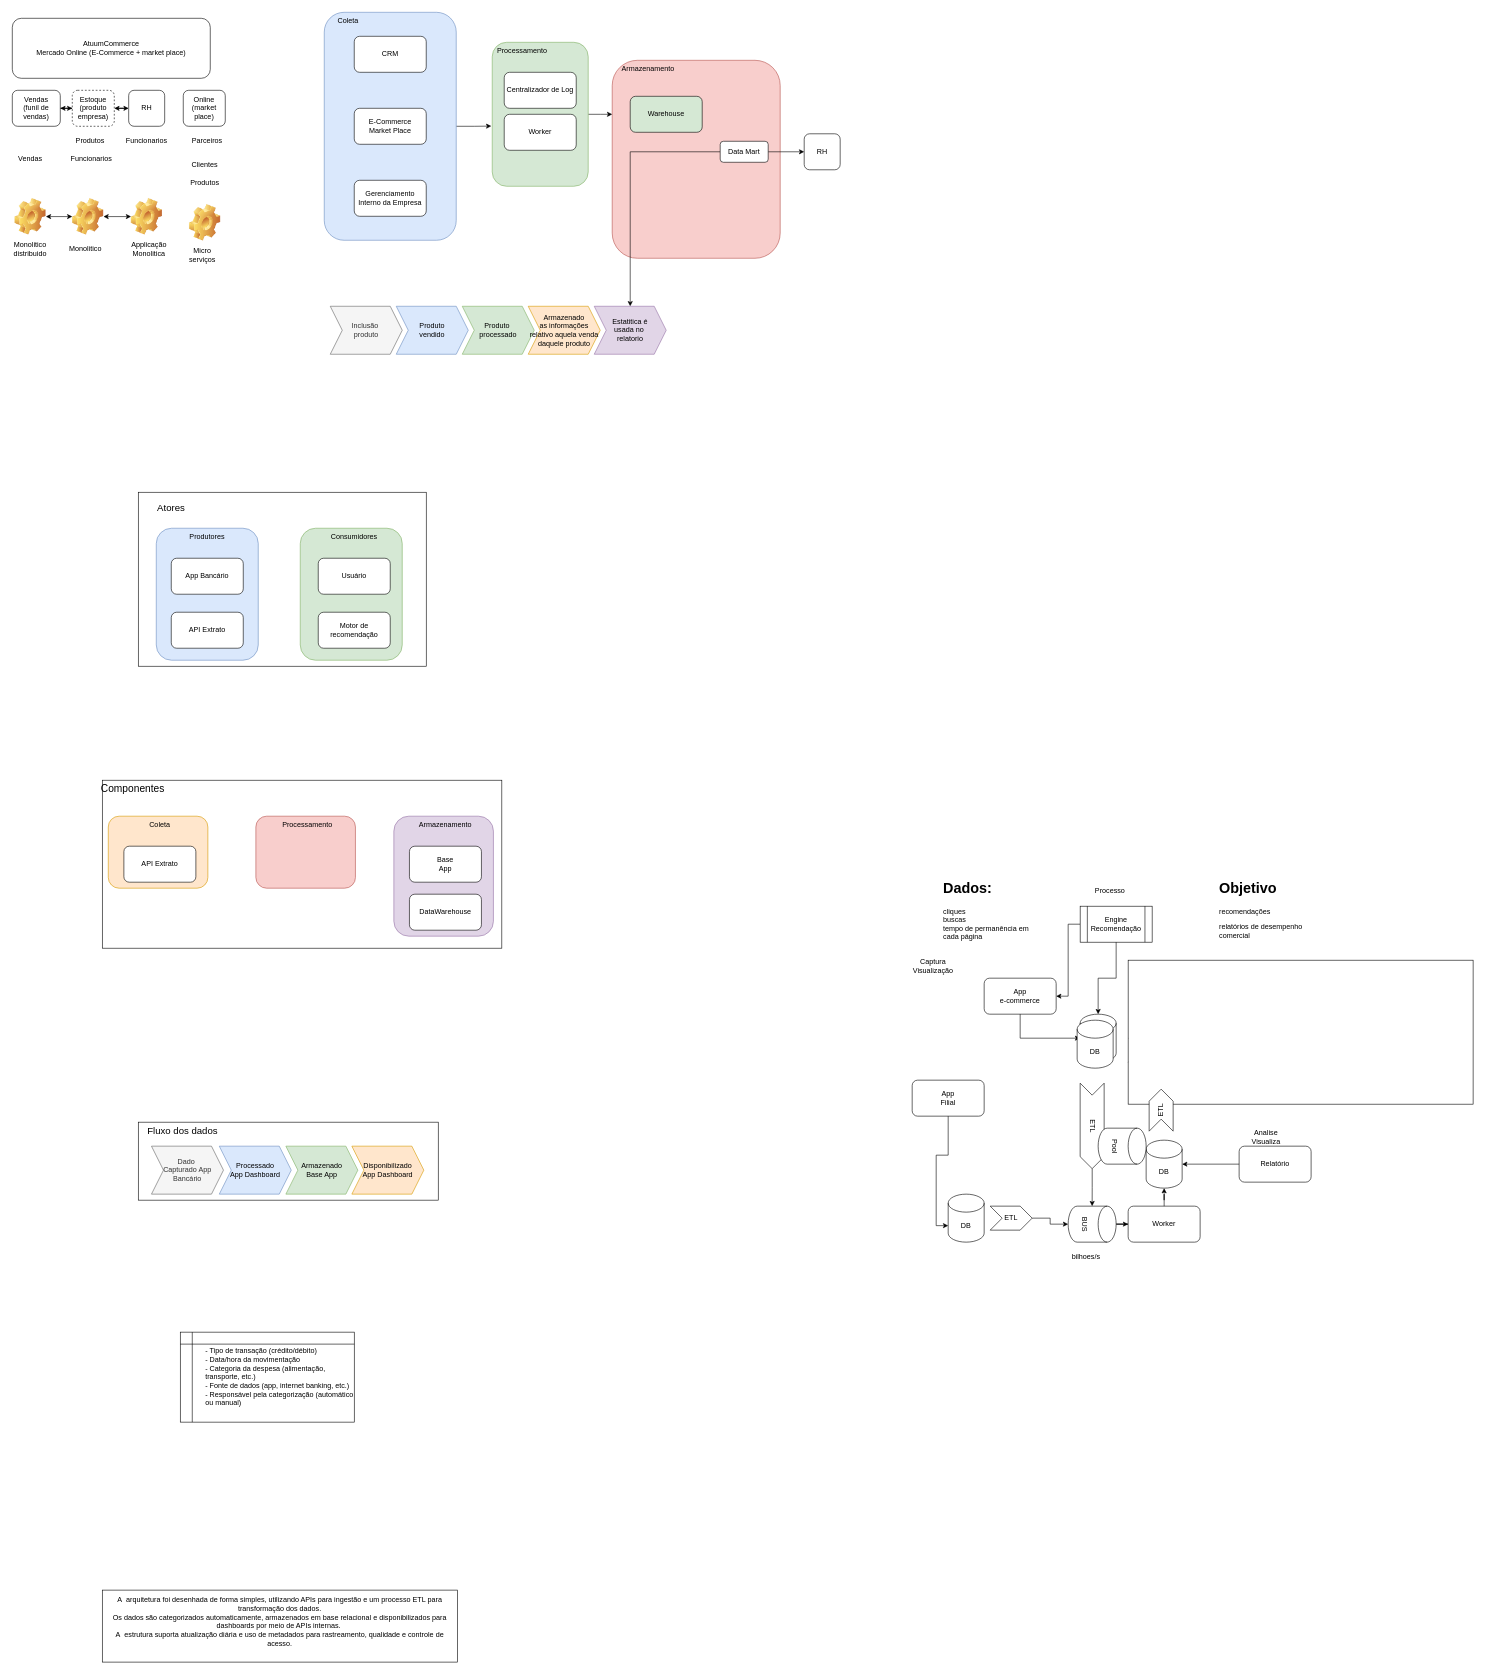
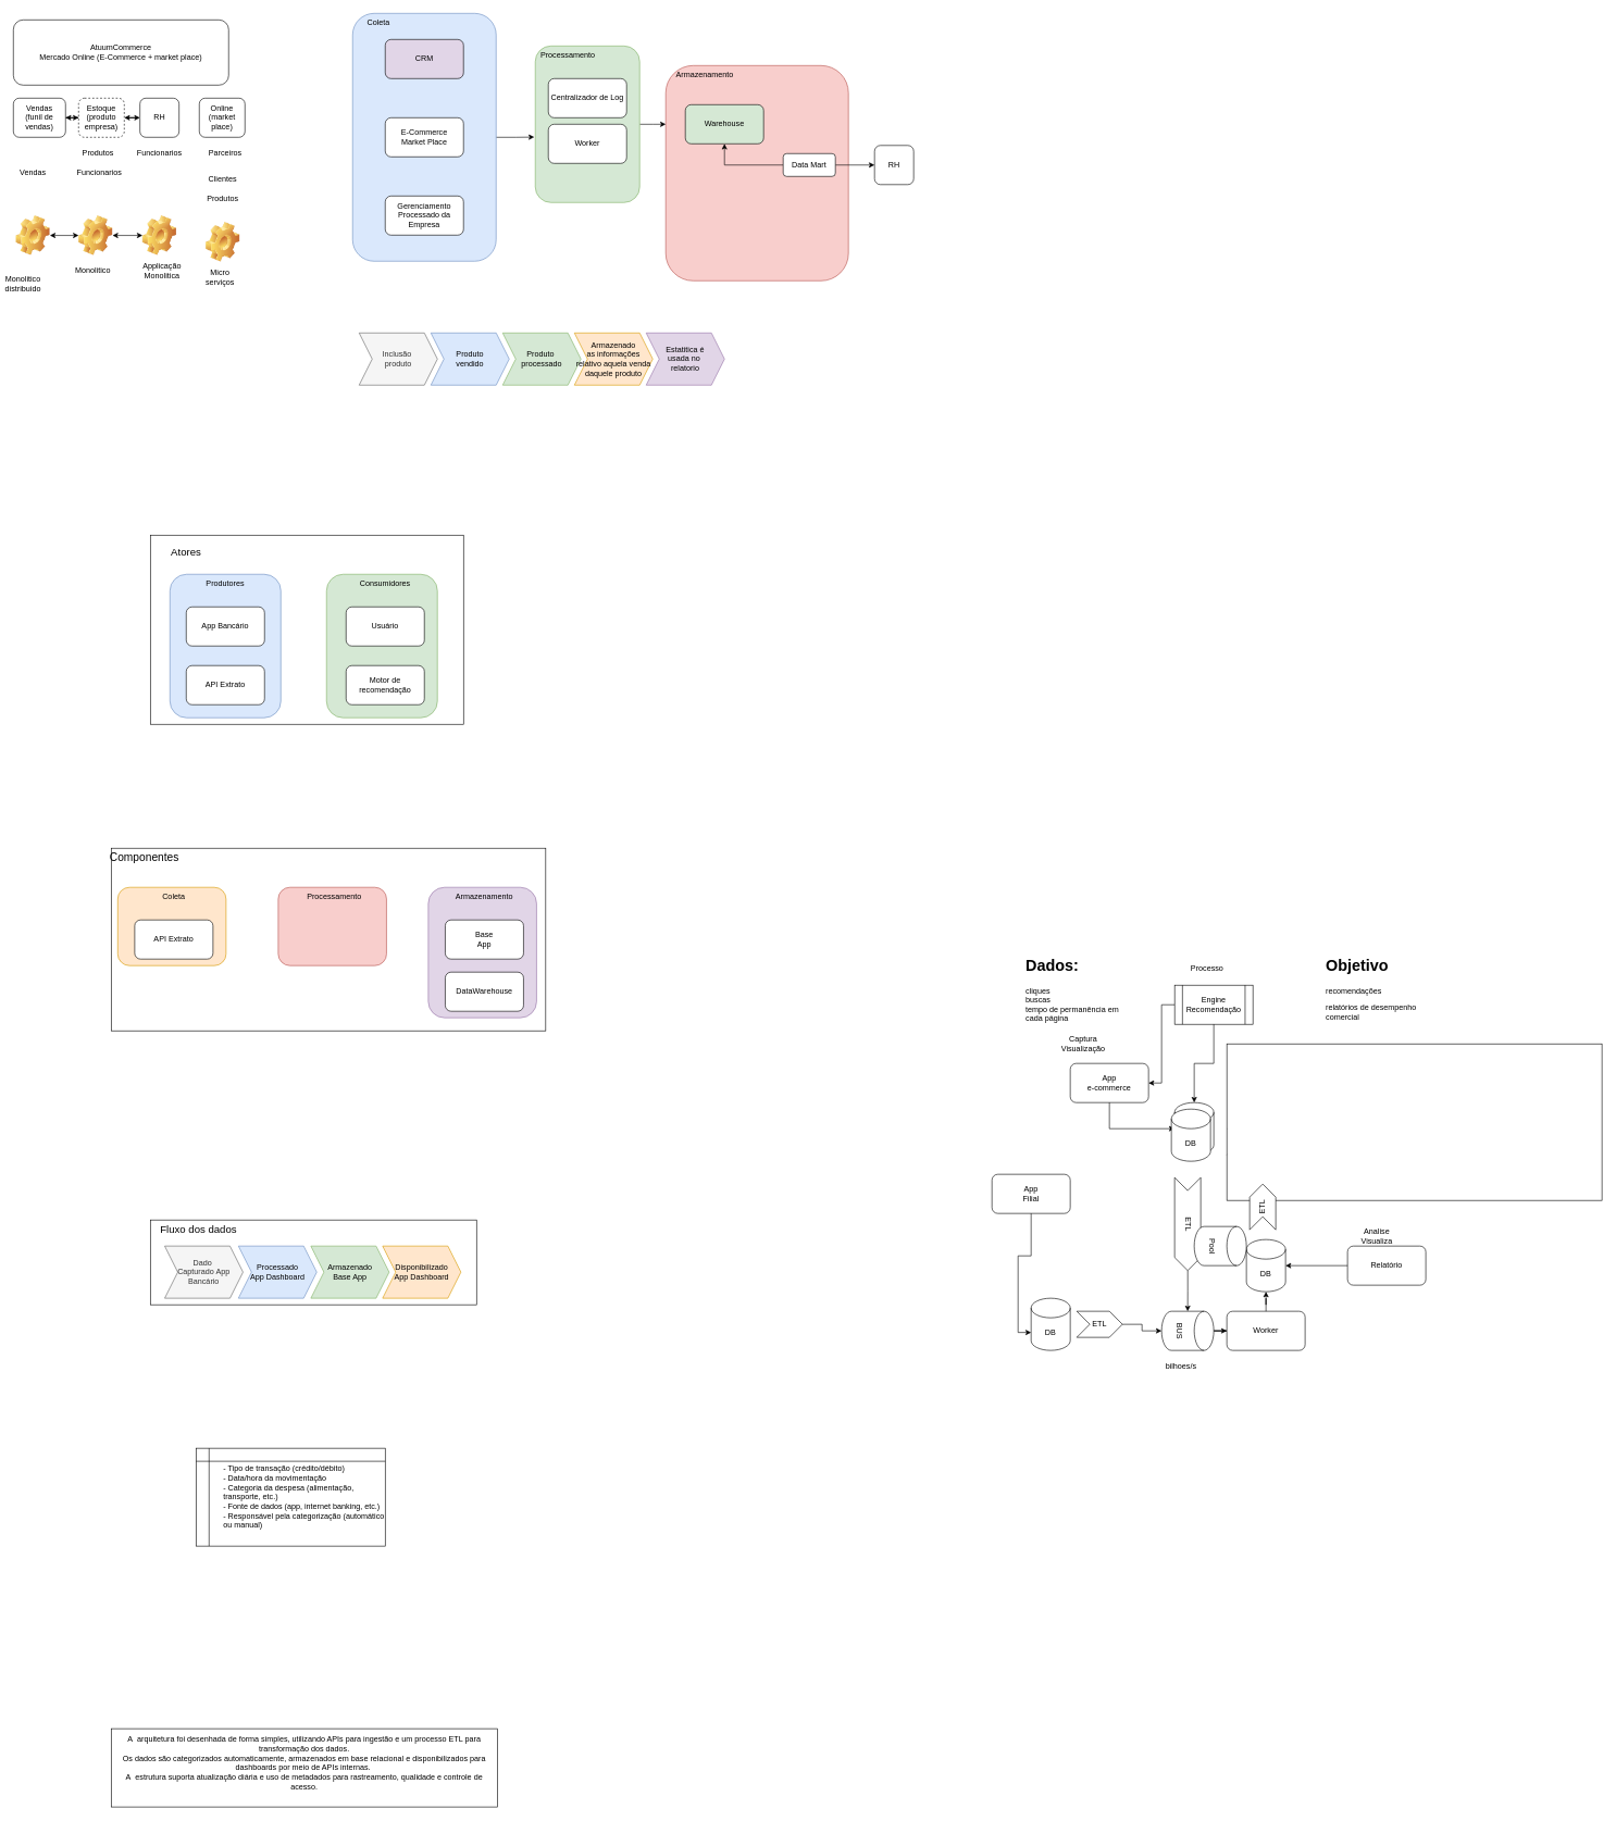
- <mxCell id="34" value="CRM" style="rounded=1;whiteSpace=wrap;html=1;" parent="1" vertex="1"><mxGeometry x="590" y="60" width="120" height="60" as="geometry" /></mxCell>
+ <mxCell id="34" value="CRM" style="rounded=1;whiteSpace=wrap;html=1;fillColor=#e1d5e7;" parent="1" vertex="1"><mxGeometry x="590" y="60" width="120" height="60" as="geometry" /></mxCell>
- <mxCell id="36" value="Gerenciamento Interno da Empresa" style="rounded=1;whiteSpace=wrap;html=1;" parent="1" vertex="1"><mxGeometry x="590" y="300" width="120" height="60" as="geometry" /></mxCell>
+ <mxCell id="36" value="Gerenciamento Processado da Empresa" style="rounded=1;whiteSpace=wrap;html=1;" parent="1" vertex="1"><mxGeometry x="590" y="300" width="120" height="60" as="geometry" /></mxCell>
- <mxCell id="32" value="Monolitico distribuido" style="text;html=1;align=center;verticalAlign=middle;whiteSpace=wrap;rounded=0;" parent="1" vertex="1"><mxGeometry x="20" y="400" width="60" height="30" as="geometry" /></mxCell>
+ <mxCell id="32" value="Monolitico distribuido" style="text;html=1;align=center;verticalAlign=middle;whiteSpace=wrap;rounded=0;" parent="1" vertex="1"><mxGeometry x="5" y="420" width="60" height="30" as="geometry" /></mxCell>
- <mxCell id="44" style="edgeStyle=orthogonalEdgeStyle;rounded=0;orthogonalLoop=1;jettySize=auto;html=1;" parent="1" source="45" target="51" edge="1"><mxGeometry relative="1" as="geometry" /></mxCell>
+ <mxCell id="44" style="edgeStyle=orthogonalEdgeStyle;rounded=0;orthogonalLoop=1;jettySize=auto;html=1;entryX=0.5;entryY=1;entryDx=0;entryDy=0;" parent="1" source="45" target="39" edge="1"><mxGeometry relative="1" as="geometry" /></mxCell>
- <mxCell id="92" value="Captura&lt;div&gt;Visualização&lt;/div&gt;" style="text;html=1;align=center;verticalAlign=middle;whiteSpace=wrap;rounded=0;" vertex="1" parent="1"><mxGeometry x="1525" y="1595" width="60" height="30" as="geometry" /></mxCell>
+ <mxCell id="92" value="Captura&lt;div&gt;Visualização&lt;/div&gt;" style="text;html=1;align=center;verticalAlign=middle;whiteSpace=wrap;rounded=0;" vertex="1" parent="1"><mxGeometry x="1630" y="1585" width="60" height="30" as="geometry" /></mxCell>
